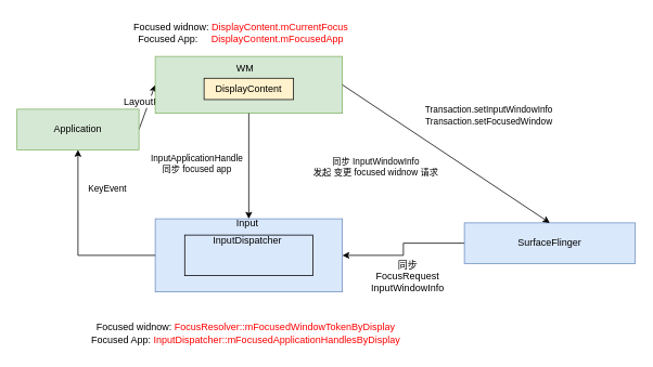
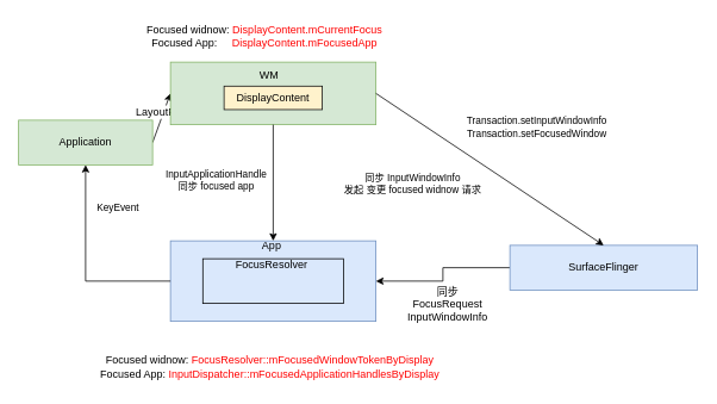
- <mxCell id="16" value="Input" style="text;html=1;align=center;verticalAlign=middle;resizable=0;points=[];autosize=1;strokeColor=none;fillColor=none;fontColor=#000000;" vertex="1" parent="10"><mxGeometry x="78" y="-10" width="50" height="30" as="geometry" /></mxCell>
+ <mxCell id="16" value="App" style="text;html=1;align=center;verticalAlign=middle;resizable=0;points=[];autosize=1;strokeColor=none;fillColor=none;fontColor=#000000;" vertex="1" parent="10"><mxGeometry x="78" y="-10" width="50" height="30" as="geometry" /></mxCell>
- <mxCell id="14" value="InputDispatcher" style="text;html=1;align=center;verticalAlign=middle;resizable=0;points=[];autosize=1;strokeColor=none;fillColor=none;fontColor=#000000;" vertex="1" parent="12"><mxGeometry x="22.02" y="-8" width="110" height="30" as="geometry" /></mxCell>
+ <mxCell id="14" value="FocusResolver" style="text;html=1;align=center;verticalAlign=middle;resizable=0;points=[];autosize=1;strokeColor=none;fillColor=none;fontColor=#000000;" vertex="1" parent="12"><mxGeometry x="22.02" y="-8" width="110" height="30" as="geometry" /></mxCell>
